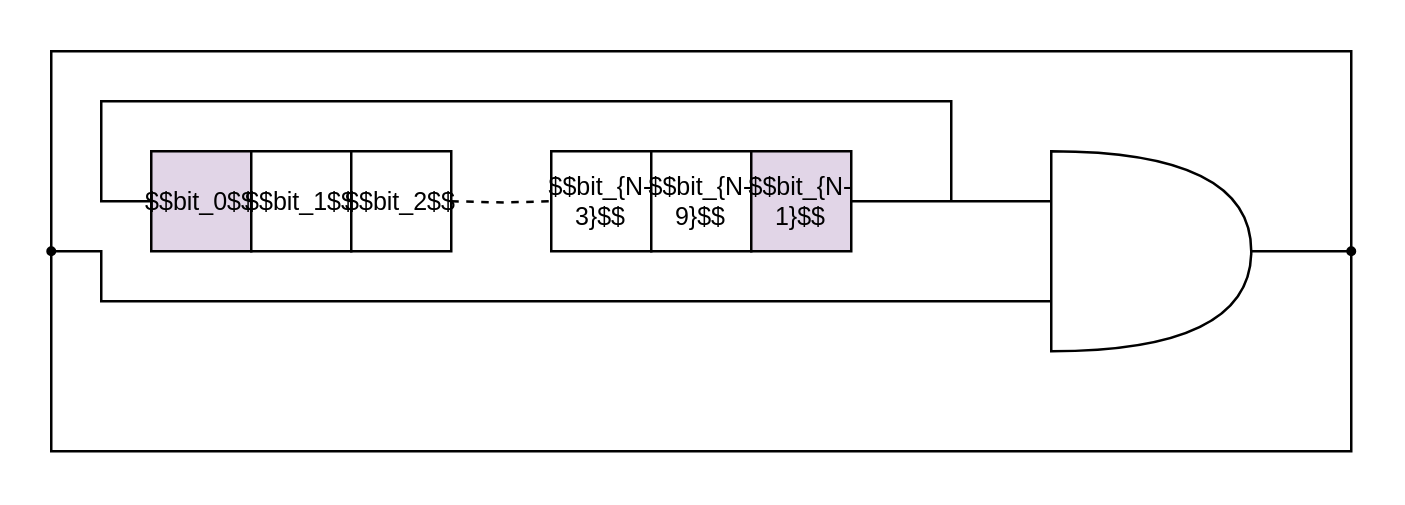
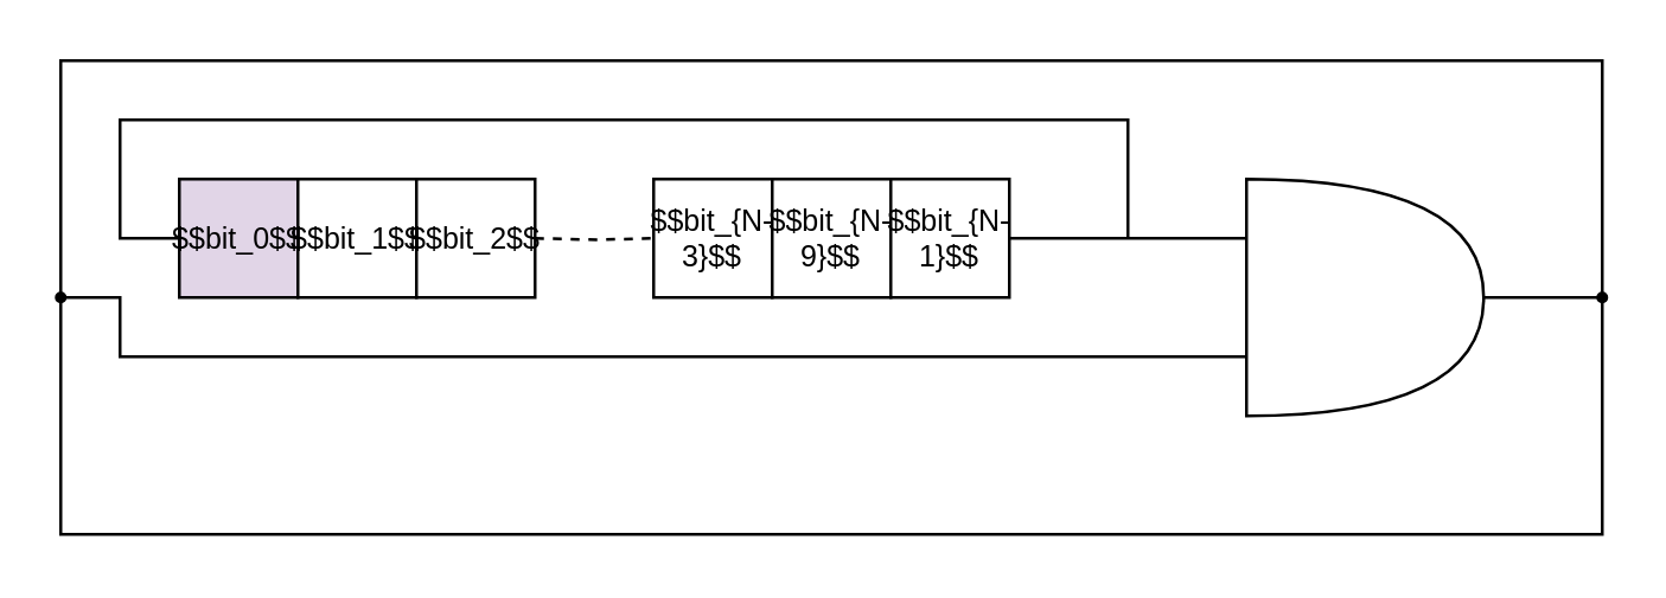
- <mxCell id="15" value="$$bit_{N-1}$$" style="rounded=0;whiteSpace=wrap;html=1;fontSize=10;spacing=0;fillColor=#e1d5e7;" parent="2" vertex="1"><mxGeometry x="280" y="40" width="40" height="40" as="geometry" /></mxCell>
+ <mxCell id="15" value="$$bit_{N-1}$$" style="rounded=0;whiteSpace=wrap;html=1;fontSize=10;spacing=0;" parent="2" vertex="1"><mxGeometry x="280" y="40" width="40" height="40" as="geometry" /></mxCell>
